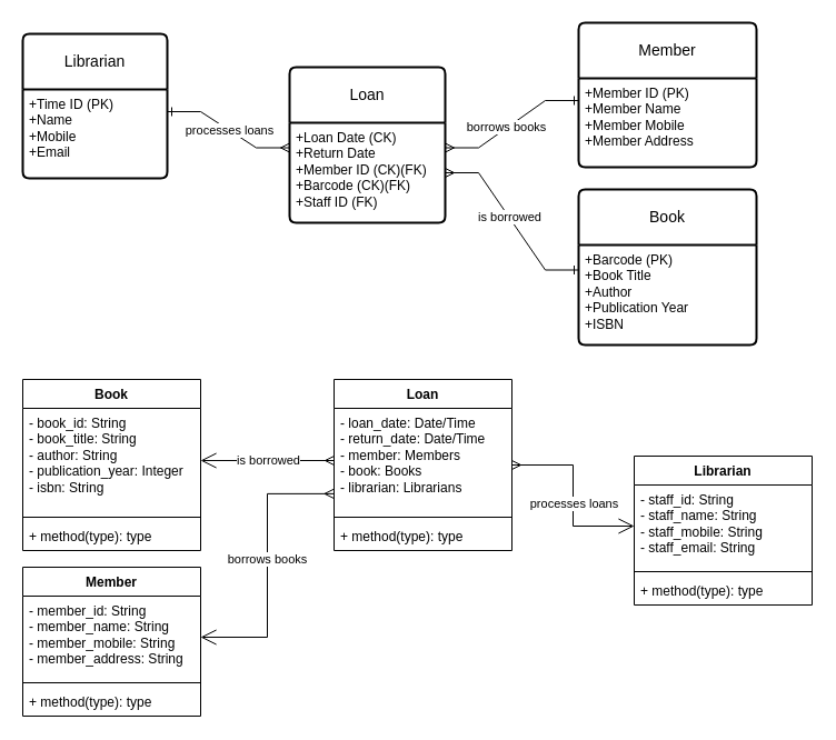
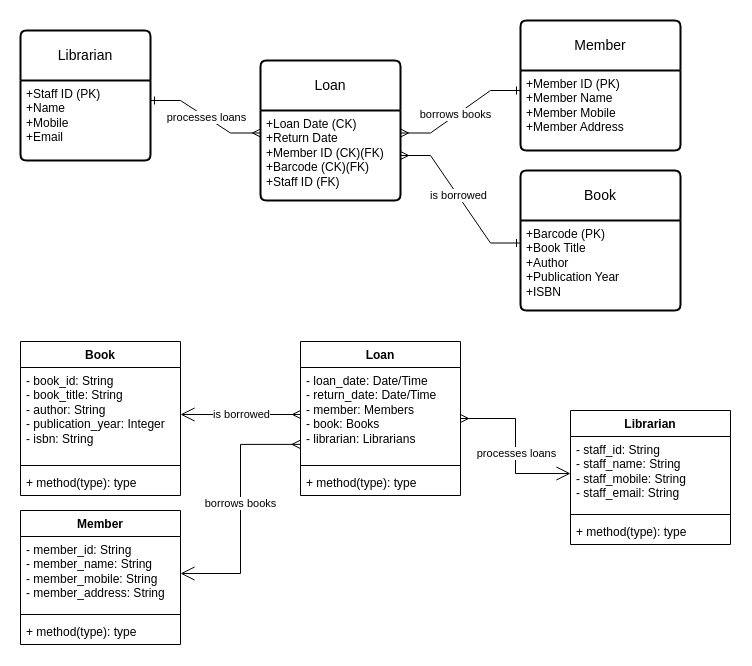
- <mxCell id="9" value="+Time ID (PK)&lt;div&gt;+Name&lt;br&gt;+Mobile&lt;br&gt;+Email&lt;/div&gt;" style="align=left;strokeColor=none;fillColor=none;spacingLeft=4;fontSize=12;verticalAlign=top;resizable=0;rotatable=0;part=1;html=1;" vertex="1" parent="8"><mxGeometry y="50" width="130" height="80" as="geometry" /></mxCell>
+ <mxCell id="9" value="+Staff ID (PK)&lt;div&gt;+Name&lt;br&gt;+Mobile&lt;br&gt;+Email&lt;/div&gt;" style="align=left;strokeColor=none;fillColor=none;spacingLeft=4;fontSize=12;verticalAlign=top;resizable=0;rotatable=0;part=1;html=1;" vertex="1" parent="8"><mxGeometry y="50" width="130" height="80" as="geometry" /></mxCell>
